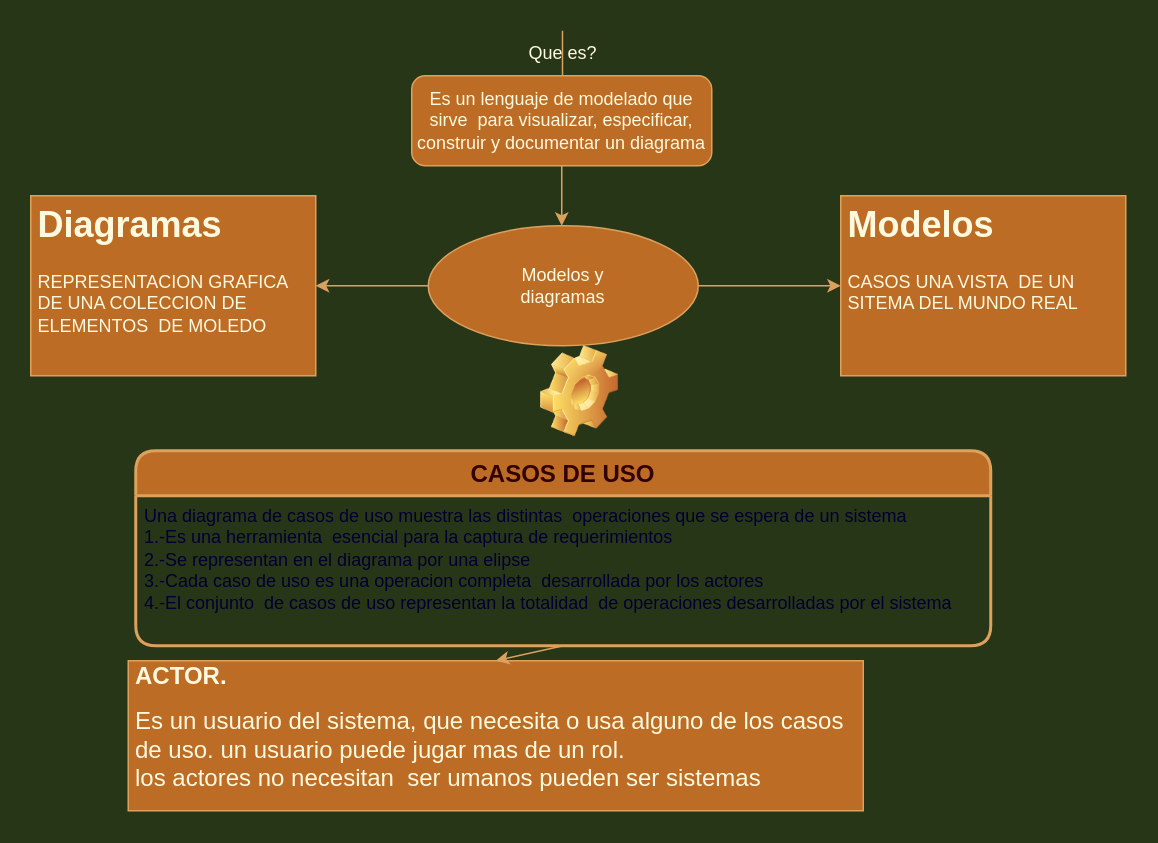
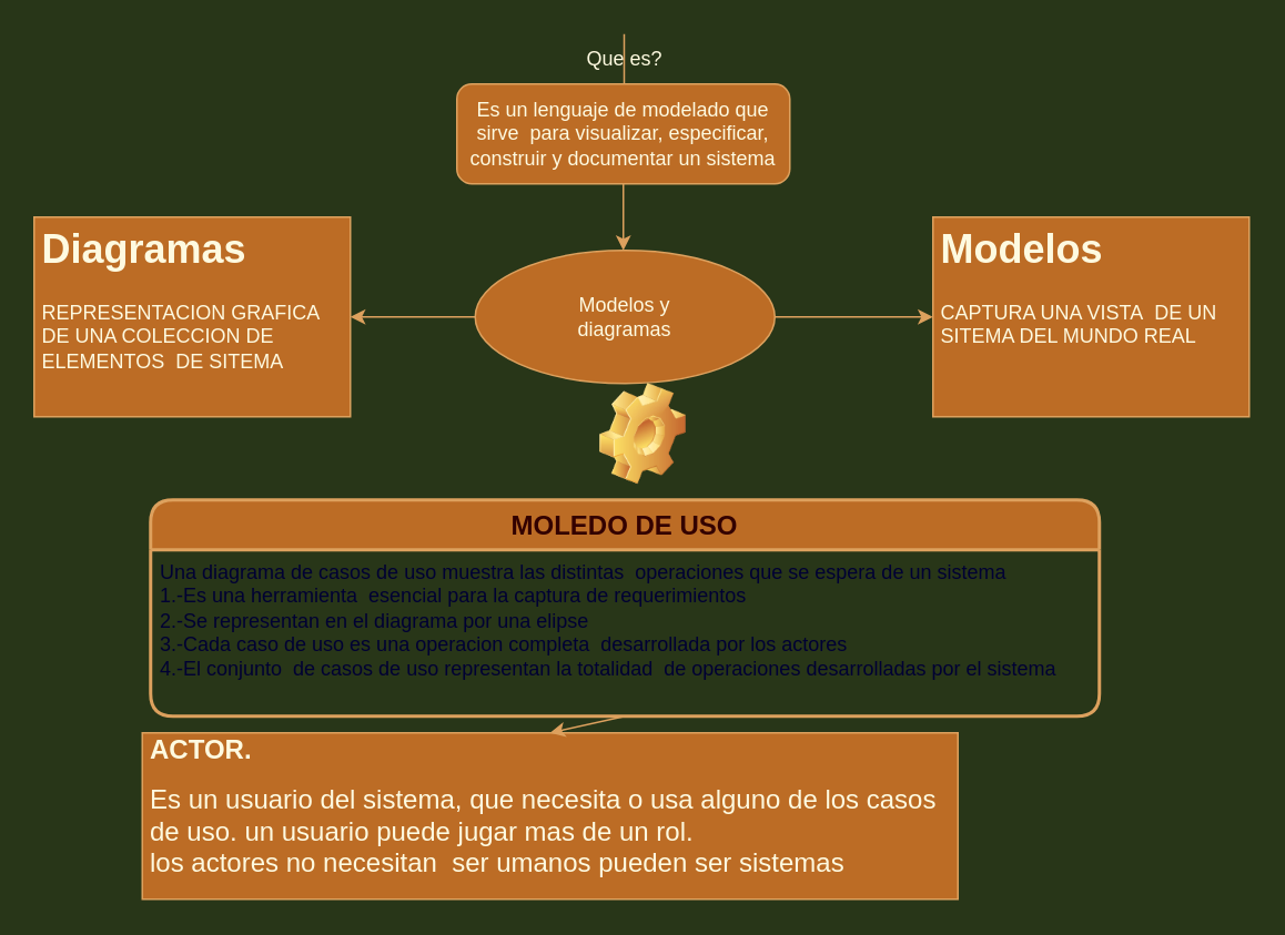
- <mxCell id="5" value="Es un lenguaje de modelado que sirve&amp;nbsp; para visualizar, especificar, construir y documentar un diagrama" style="rounded=1;strokeWidth=1;fillColor=#BC6C25;strokeColor=#DDA15E;labelBackgroundColor=none;labelBorderColor=none;whiteSpace=wrap;html=1;fontColor=#FEFAE0;" vertex="1" parent="1"><mxGeometry x="274" y="50" width="200" height="60" as="geometry" /></mxCell>
+ <mxCell id="5" value="Es un lenguaje de modelado que sirve&amp;nbsp; para visualizar, especificar, construir y documentar un sistema" style="rounded=1;strokeWidth=1;fillColor=#BC6C25;strokeColor=#DDA15E;labelBackgroundColor=none;labelBorderColor=none;whiteSpace=wrap;html=1;fontColor=#FEFAE0;" vertex="1" parent="1"><mxGeometry x="274" y="50" width="200" height="60" as="geometry" /></mxCell>
- <mxCell id="10" value="&lt;h1&gt;Modelos&lt;/h1&gt;&lt;div&gt;CASOS UNA VISTA&amp;nbsp; DE UN SITEMA DEL MUNDO REAL&lt;/div&gt;" style="text;html=1;strokeColor=#DDA15E;fillColor=#BC6C25;spacing=5;spacingTop=-20;whiteSpace=wrap;overflow=hidden;rounded=0;labelBackgroundColor=none;labelBorderColor=none;fontColor=#FEFAE0;" vertex="1" parent="1"><mxGeometry x="560" y="130" width="190" height="120" as="geometry" /></mxCell>
+ <mxCell id="10" value="&lt;h1&gt;Modelos&lt;/h1&gt;&lt;div&gt;CAPTURA UNA VISTA&amp;nbsp; DE UN SITEMA DEL MUNDO REAL&lt;/div&gt;" style="text;html=1;strokeColor=#DDA15E;fillColor=#BC6C25;spacing=5;spacingTop=-20;whiteSpace=wrap;overflow=hidden;rounded=0;labelBackgroundColor=none;labelBorderColor=none;fontColor=#FEFAE0;" vertex="1" parent="1"><mxGeometry x="560" y="130" width="190" height="120" as="geometry" /></mxCell>
- <mxCell id="9" value="&lt;h1&gt;Diagramas&lt;/h1&gt;&lt;div&gt;REPRESENTACION GRAFICA&amp;nbsp;&lt;/div&gt;&lt;div&gt;DE UNA COLECCION DE ELEMENTOS&amp;nbsp; DE MOLEDO&lt;/div&gt;" style="text;html=1;strokeColor=#DDA15E;fillColor=#BC6C25;spacing=5;spacingTop=-20;whiteSpace=wrap;overflow=hidden;rounded=0;labelBackgroundColor=none;labelBorderColor=none;fontColor=#FEFAE0;" vertex="1" parent="1"><mxGeometry x="20" y="130" width="190" height="120" as="geometry" /></mxCell>
+ <mxCell id="9" value="&lt;h1&gt;Diagramas&lt;/h1&gt;&lt;div&gt;REPRESENTACION GRAFICA&amp;nbsp;&lt;/div&gt;&lt;div&gt;DE UNA COLECCION DE ELEMENTOS&amp;nbsp; DE SITEMA&lt;/div&gt;" style="text;html=1;strokeColor=#DDA15E;fillColor=#BC6C25;spacing=5;spacingTop=-20;whiteSpace=wrap;overflow=hidden;rounded=0;labelBackgroundColor=none;labelBorderColor=none;fontColor=#FEFAE0;" vertex="1" parent="1"><mxGeometry x="20" y="130" width="190" height="120" as="geometry" /></mxCell>
- <mxCell id="11" value="&lt;font color=&quot;#330000&quot; style=&quot;font-size: 16px;&quot;&gt;CASOS DE USO&lt;br style=&quot;font-size: 16px;&quot;&gt;&lt;/font&gt;" style="swimlane;childLayout=stackLayout;horizontal=1;startSize=30;horizontalStack=0;rounded=1;fontSize=16;fontStyle=1;strokeWidth=2;resizeParent=0;resizeLast=1;shadow=0;dashed=0;align=center;labelBackgroundColor=none;labelBorderColor=none;fillColor=#BC6C25;html=1;whiteSpace=wrap;strokeColor=#DDA15E;fontColor=#FEFAE0;" vertex="1" parent="1"><mxGeometry x="90" y="300" width="570" height="130" as="geometry" /></mxCell>
+ <mxCell id="11" value="&lt;font color=&quot;#330000&quot; style=&quot;font-size: 16px;&quot;&gt;MOLEDO DE USO&lt;br style=&quot;font-size: 16px;&quot;&gt;&lt;/font&gt;" style="swimlane;childLayout=stackLayout;horizontal=1;startSize=30;horizontalStack=0;rounded=1;fontSize=16;fontStyle=1;strokeWidth=2;resizeParent=0;resizeLast=1;shadow=0;dashed=0;align=center;labelBackgroundColor=none;labelBorderColor=none;fillColor=#BC6C25;html=1;whiteSpace=wrap;strokeColor=#DDA15E;fontColor=#FEFAE0;" vertex="1" parent="1"><mxGeometry x="90" y="300" width="570" height="130" as="geometry" /></mxCell>
